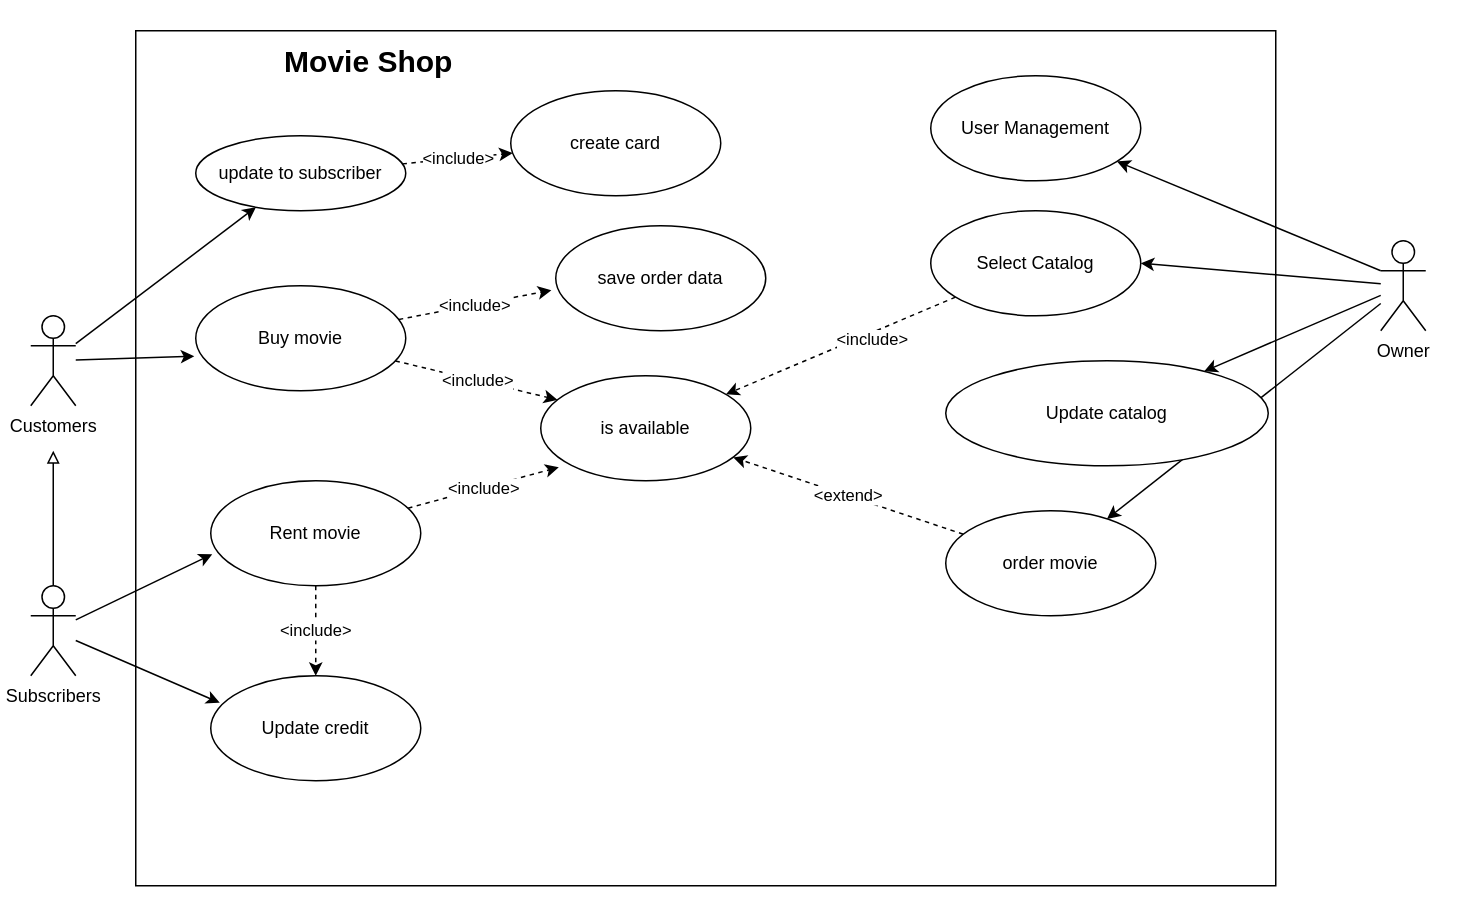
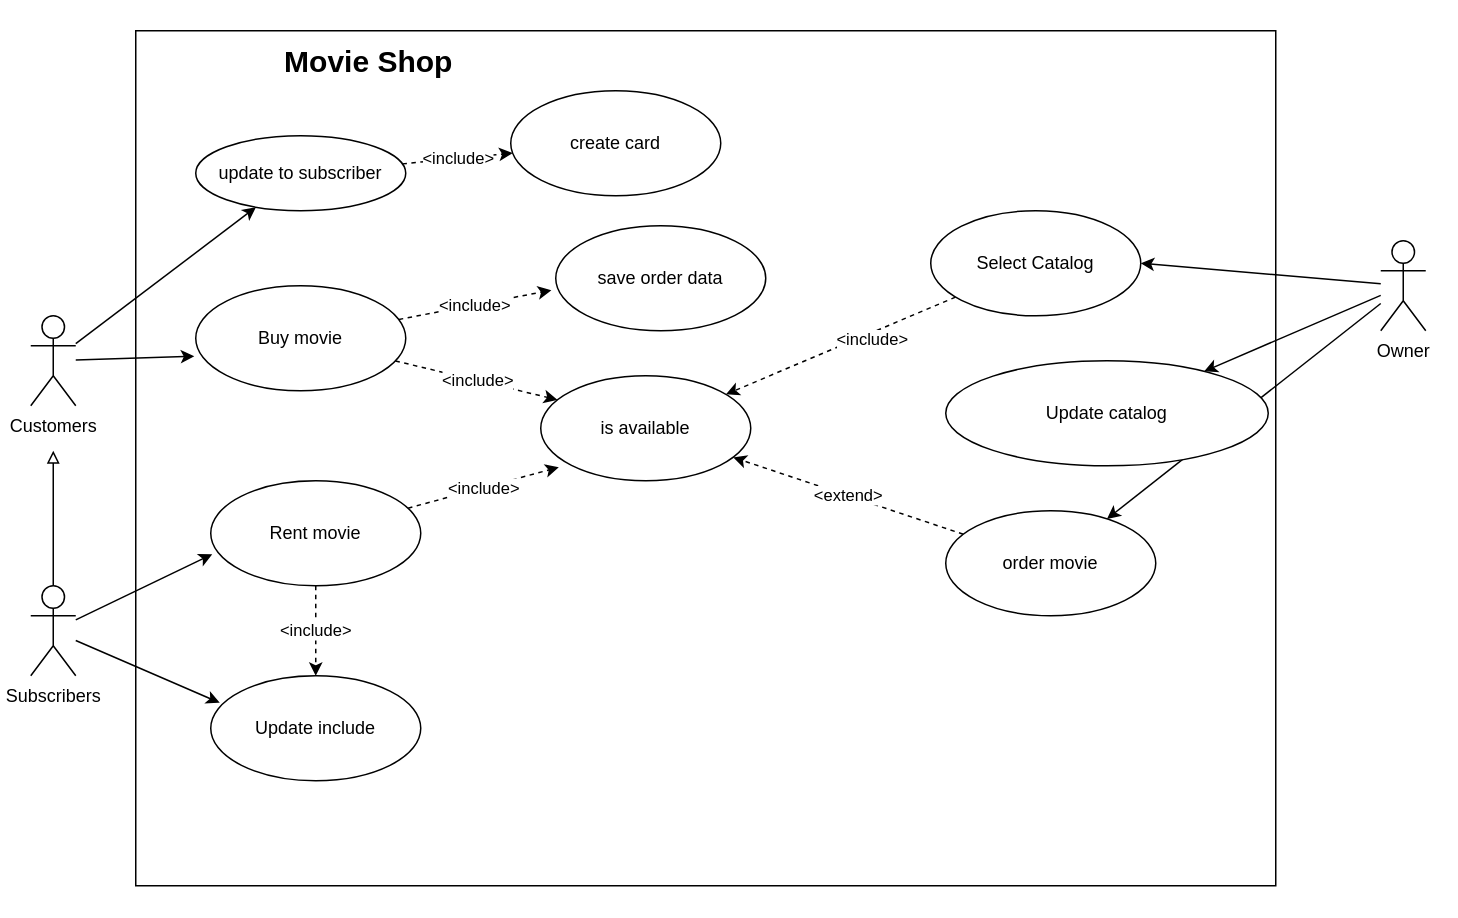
- <mxCell id="31" value="User Management" style="ellipse;whiteSpace=wrap;html=1;verticalAlign=middle;" vertex="1" parent="1"><mxGeometry x="620" y="50" width="140" height="70" as="geometry" /></mxCell>
- <mxCell id="25" style="edgeStyle=none;rounded=0;orthogonalLoop=1;jettySize=auto;html=1;exitX=0;exitY=0.333;exitDx=0;exitDy=0;exitPerimeter=0;startArrow=none;startFill=0;endArrow=classic;endFill=1;" edge="1" parent="1" source="29" target="31"><mxGeometry relative="1" as="geometry" /></mxCell>
- <mxCell id="16" value="Update credit" style="ellipse;whiteSpace=wrap;html=1;verticalAlign=middle;" vertex="1" parent="1"><mxGeometry x="140" y="450" width="140" height="70" as="geometry" /></mxCell>
+ <mxCell id="16" value="Update include" style="ellipse;whiteSpace=wrap;html=1;verticalAlign=middle;" vertex="1" parent="1"><mxGeometry x="140" y="450" width="140" height="70" as="geometry" /></mxCell>
